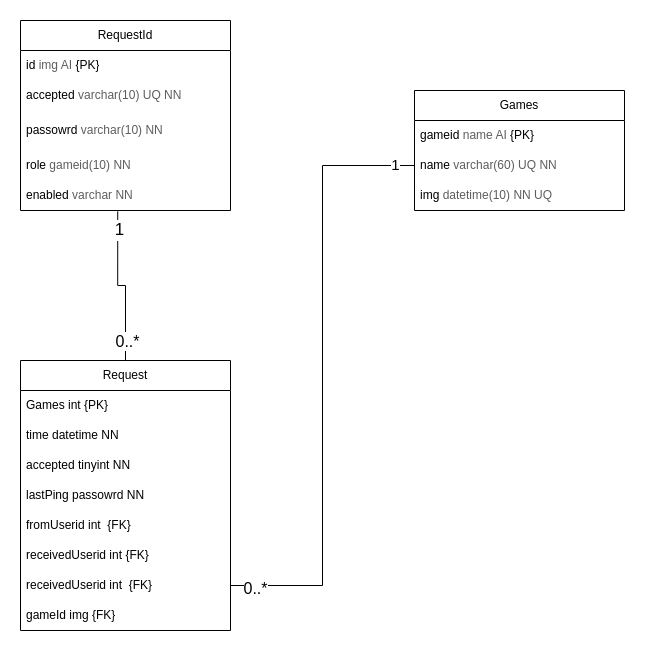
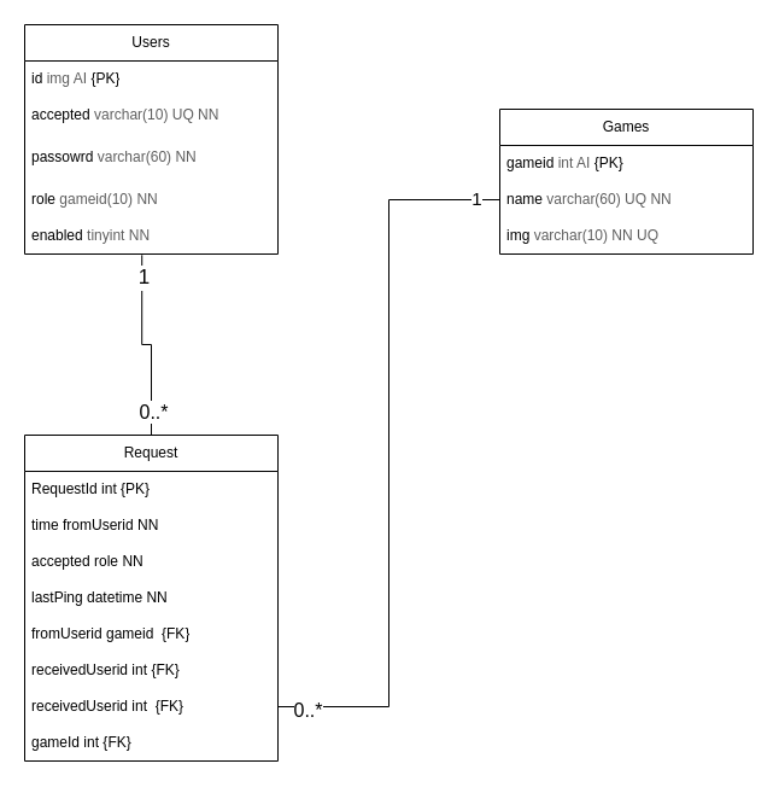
- <mxCell id="2" value="RequestId" style="swimlane;fontStyle=0;childLayout=stackLayout;horizontal=1;startSize=30;horizontalStack=0;resizeParent=1;resizeParentMax=0;resizeLast=0;collapsible=1;marginBottom=0;whiteSpace=wrap;html=1;" parent="1" vertex="1"><mxGeometry x="20" y="20" width="210" height="190" as="geometry" /></mxCell>
+ <mxCell id="2" value="Users" style="swimlane;fontStyle=0;childLayout=stackLayout;horizontal=1;startSize=30;horizontalStack=0;resizeParent=1;resizeParentMax=0;resizeLast=0;collapsible=1;marginBottom=0;whiteSpace=wrap;html=1;" parent="1" vertex="1"><mxGeometry x="20" y="20" width="210" height="190" as="geometry" /></mxCell>
- <mxCell id="5" value="passowrd&amp;nbsp;&lt;span style=&quot;color: rgb(94, 94, 94); -webkit-text-stroke-color: rgb(94, 94, 94); background-color: initial;&quot;&gt;varchar(10)&lt;/span&gt;&lt;span style=&quot;color: rgb(94, 94, 94); -webkit-text-stroke-color: rgb(94, 94, 94);&quot;&gt;&amp;nbsp;NN&lt;/span&gt;" style="text;strokeColor=none;fillColor=none;align=left;verticalAlign=middle;spacingLeft=4;spacingRight=4;overflow=hidden;points=[[0,0.5],[1,0.5]];portConstraint=eastwest;rotatable=0;whiteSpace=wrap;html=1;" parent="2" vertex="1"><mxGeometry y="90" width="210" height="40" as="geometry" /></mxCell>
+ <mxCell id="5" value="passowrd&amp;nbsp;&lt;span style=&quot;color: rgb(94, 94, 94); -webkit-text-stroke-color: rgb(94, 94, 94); background-color: initial;&quot;&gt;varchar(60)&lt;/span&gt;&lt;span style=&quot;color: rgb(94, 94, 94); -webkit-text-stroke-color: rgb(94, 94, 94);&quot;&gt;&amp;nbsp;NN&lt;/span&gt;" style="text;strokeColor=none;fillColor=none;align=left;verticalAlign=middle;spacingLeft=4;spacingRight=4;overflow=hidden;points=[[0,0.5],[1,0.5]];portConstraint=eastwest;rotatable=0;whiteSpace=wrap;html=1;" parent="2" vertex="1"><mxGeometry y="90" width="210" height="40" as="geometry" /></mxCell>
- <mxCell id="9" value="&lt;span style=&quot;-webkit-text-stroke-color: rgb(94, 94, 94); background-color: initial;&quot;&gt;gameid&amp;nbsp;&lt;/span&gt;&lt;span style=&quot;color: rgb(94, 94, 94); -webkit-text-stroke-color: rgb(94, 94, 94); background-color: initial;&quot;&gt;name AI &lt;/span&gt;&lt;span style=&quot;background-color: initial;&quot;&gt;{PK}&lt;/span&gt;" style="text;strokeColor=none;fillColor=none;align=left;verticalAlign=middle;spacingLeft=4;spacingRight=4;overflow=hidden;points=[[0,0.5],[1,0.5]];portConstraint=eastwest;rotatable=0;whiteSpace=wrap;html=1;" vertex="1" parent="8"><mxGeometry y="30" width="210" height="30" as="geometry" /></mxCell>
+ <mxCell id="9" value="&lt;span style=&quot;-webkit-text-stroke-color: rgb(94, 94, 94); background-color: initial;&quot;&gt;gameid&amp;nbsp;&lt;/span&gt;&lt;span style=&quot;color: rgb(94, 94, 94); -webkit-text-stroke-color: rgb(94, 94, 94); background-color: initial;&quot;&gt;int AI &lt;/span&gt;&lt;span style=&quot;background-color: initial;&quot;&gt;{PK}&lt;/span&gt;" style="text;strokeColor=none;fillColor=none;align=left;verticalAlign=middle;spacingLeft=4;spacingRight=4;overflow=hidden;points=[[0,0.5],[1,0.5]];portConstraint=eastwest;rotatable=0;whiteSpace=wrap;html=1;" vertex="1" parent="8"><mxGeometry y="30" width="210" height="30" as="geometry" /></mxCell>
- <mxCell id="7" value="enabled&amp;nbsp;&lt;span style=&quot;color: rgb(94, 94, 94); -webkit-text-stroke-color: rgb(94, 94, 94); background-color: initial;&quot;&gt;varchar&lt;/span&gt;&lt;span style=&quot;color: rgb(94, 94, 94); -webkit-text-stroke-color: rgb(94, 94, 94);&quot;&gt;&amp;nbsp;NN&lt;/span&gt;" style="text;strokeColor=none;fillColor=none;align=left;verticalAlign=middle;spacingLeft=4;spacingRight=4;overflow=hidden;points=[[0,0.5],[1,0.5]];portConstraint=eastwest;rotatable=0;whiteSpace=wrap;html=1;" parent="2" vertex="1"><mxGeometry y="160" width="210" height="30" as="geometry" /></mxCell>
+ <mxCell id="7" value="enabled&amp;nbsp;&lt;span style=&quot;color: rgb(94, 94, 94); -webkit-text-stroke-color: rgb(94, 94, 94); background-color: initial;&quot;&gt;tinyint&lt;/span&gt;&lt;span style=&quot;color: rgb(94, 94, 94); -webkit-text-stroke-color: rgb(94, 94, 94);&quot;&gt;&amp;nbsp;NN&lt;/span&gt;" style="text;strokeColor=none;fillColor=none;align=left;verticalAlign=middle;spacingLeft=4;spacingRight=4;overflow=hidden;points=[[0,0.5],[1,0.5]];portConstraint=eastwest;rotatable=0;whiteSpace=wrap;html=1;" parent="2" vertex="1"><mxGeometry y="160" width="210" height="30" as="geometry" /></mxCell>
- <mxCell id="11" value="img&amp;nbsp;&lt;span style=&quot;color: rgb(94, 94, 94); -webkit-text-stroke-color: rgb(94, 94, 94);&quot;&gt;datetime(10)&amp;nbsp;&lt;/span&gt;&lt;span style=&quot;color: rgb(94, 94, 94); -webkit-text-stroke-color: rgb(94, 94, 94);&quot;&gt;NN&amp;nbsp;&lt;/span&gt;&lt;span style=&quot;color: rgb(94, 94, 94); -webkit-text-stroke-color: rgb(94, 94, 94);&quot;&gt;UQ&lt;/span&gt;" style="text;strokeColor=none;fillColor=none;align=left;verticalAlign=middle;spacingLeft=4;spacingRight=4;overflow=hidden;points=[[0,0.5],[1,0.5]];portConstraint=eastwest;rotatable=0;whiteSpace=wrap;html=1;" vertex="1" parent="8"><mxGeometry y="90" width="210" height="30" as="geometry" /></mxCell>
+ <mxCell id="11" value="img&amp;nbsp;&lt;span style=&quot;color: rgb(94, 94, 94); -webkit-text-stroke-color: rgb(94, 94, 94);&quot;&gt;varchar(10)&amp;nbsp;&lt;/span&gt;&lt;span style=&quot;color: rgb(94, 94, 94); -webkit-text-stroke-color: rgb(94, 94, 94);&quot;&gt;NN&amp;nbsp;&lt;/span&gt;&lt;span style=&quot;color: rgb(94, 94, 94); -webkit-text-stroke-color: rgb(94, 94, 94);&quot;&gt;UQ&lt;/span&gt;" style="text;strokeColor=none;fillColor=none;align=left;verticalAlign=middle;spacingLeft=4;spacingRight=4;overflow=hidden;points=[[0,0.5],[1,0.5]];portConstraint=eastwest;rotatable=0;whiteSpace=wrap;html=1;" vertex="1" parent="8"><mxGeometry y="90" width="210" height="30" as="geometry" /></mxCell>
- <mxCell id="13" value="Games int {PK}" style="text;strokeColor=none;fillColor=none;align=left;verticalAlign=middle;spacingLeft=4;spacingRight=4;overflow=hidden;points=[[0,0.5],[1,0.5]];portConstraint=eastwest;rotatable=0;whiteSpace=wrap;html=1;" vertex="1" parent="12"><mxGeometry y="30" width="210" height="30" as="geometry" /></mxCell>
+ <mxCell id="13" value="RequestId int {PK}" style="text;strokeColor=none;fillColor=none;align=left;verticalAlign=middle;spacingLeft=4;spacingRight=4;overflow=hidden;points=[[0,0.5],[1,0.5]];portConstraint=eastwest;rotatable=0;whiteSpace=wrap;html=1;" vertex="1" parent="12"><mxGeometry y="30" width="210" height="30" as="geometry" /></mxCell>
- <mxCell id="14" value="time datetime NN" style="text;strokeColor=none;fillColor=none;align=left;verticalAlign=middle;spacingLeft=4;spacingRight=4;overflow=hidden;points=[[0,0.5],[1,0.5]];portConstraint=eastwest;rotatable=0;whiteSpace=wrap;html=1;" vertex="1" parent="12"><mxGeometry y="60" width="210" height="30" as="geometry" /></mxCell>
+ <mxCell id="14" value="time fromUserid NN" style="text;strokeColor=none;fillColor=none;align=left;verticalAlign=middle;spacingLeft=4;spacingRight=4;overflow=hidden;points=[[0,0.5],[1,0.5]];portConstraint=eastwest;rotatable=0;whiteSpace=wrap;html=1;" vertex="1" parent="12"><mxGeometry y="60" width="210" height="30" as="geometry" /></mxCell>
- <mxCell id="15" value="accepted tinyint NN" style="text;strokeColor=none;fillColor=none;align=left;verticalAlign=middle;spacingLeft=4;spacingRight=4;overflow=hidden;points=[[0,0.5],[1,0.5]];portConstraint=eastwest;rotatable=0;whiteSpace=wrap;html=1;" vertex="1" parent="12"><mxGeometry y="90" width="210" height="30" as="geometry" /></mxCell>
+ <mxCell id="15" value="accepted role NN" style="text;strokeColor=none;fillColor=none;align=left;verticalAlign=middle;spacingLeft=4;spacingRight=4;overflow=hidden;points=[[0,0.5],[1,0.5]];portConstraint=eastwest;rotatable=0;whiteSpace=wrap;html=1;" vertex="1" parent="12"><mxGeometry y="90" width="210" height="30" as="geometry" /></mxCell>
- <mxCell id="16" value="lastPing passowrd NN" style="text;strokeColor=none;fillColor=none;align=left;verticalAlign=middle;spacingLeft=4;spacingRight=4;overflow=hidden;points=[[0,0.5],[1,0.5]];portConstraint=eastwest;rotatable=0;whiteSpace=wrap;html=1;" vertex="1" parent="12"><mxGeometry y="120" width="210" height="30" as="geometry" /></mxCell>
+ <mxCell id="16" value="lastPing datetime NN" style="text;strokeColor=none;fillColor=none;align=left;verticalAlign=middle;spacingLeft=4;spacingRight=4;overflow=hidden;points=[[0,0.5],[1,0.5]];portConstraint=eastwest;rotatable=0;whiteSpace=wrap;html=1;" vertex="1" parent="12"><mxGeometry y="120" width="210" height="30" as="geometry" /></mxCell>
- <mxCell id="17" value="fromUserid int&amp;nbsp; {FK}" style="text;strokeColor=none;fillColor=none;align=left;verticalAlign=middle;spacingLeft=4;spacingRight=4;overflow=hidden;points=[[0,0.5],[1,0.5]];portConstraint=eastwest;rotatable=0;whiteSpace=wrap;html=1;" vertex="1" parent="12"><mxGeometry y="150" width="210" height="30" as="geometry" /></mxCell>
+ <mxCell id="17" value="fromUserid gameid&amp;nbsp; {FK}" style="text;strokeColor=none;fillColor=none;align=left;verticalAlign=middle;spacingLeft=4;spacingRight=4;overflow=hidden;points=[[0,0.5],[1,0.5]];portConstraint=eastwest;rotatable=0;whiteSpace=wrap;html=1;" vertex="1" parent="12"><mxGeometry y="150" width="210" height="30" as="geometry" /></mxCell>
- <mxCell id="20" value="gameId img {FK}" style="text;strokeColor=none;fillColor=none;align=left;verticalAlign=middle;spacingLeft=4;spacingRight=4;overflow=hidden;points=[[0,0.5],[1,0.5]];portConstraint=eastwest;rotatable=0;whiteSpace=wrap;html=1;" vertex="1" parent="12"><mxGeometry y="240" width="210" height="30" as="geometry" /></mxCell>
+ <mxCell id="20" value="gameId int {FK}" style="text;strokeColor=none;fillColor=none;align=left;verticalAlign=middle;spacingLeft=4;spacingRight=4;overflow=hidden;points=[[0,0.5],[1,0.5]];portConstraint=eastwest;rotatable=0;whiteSpace=wrap;html=1;" vertex="1" parent="12"><mxGeometry y="240" width="210" height="30" as="geometry" /></mxCell>
